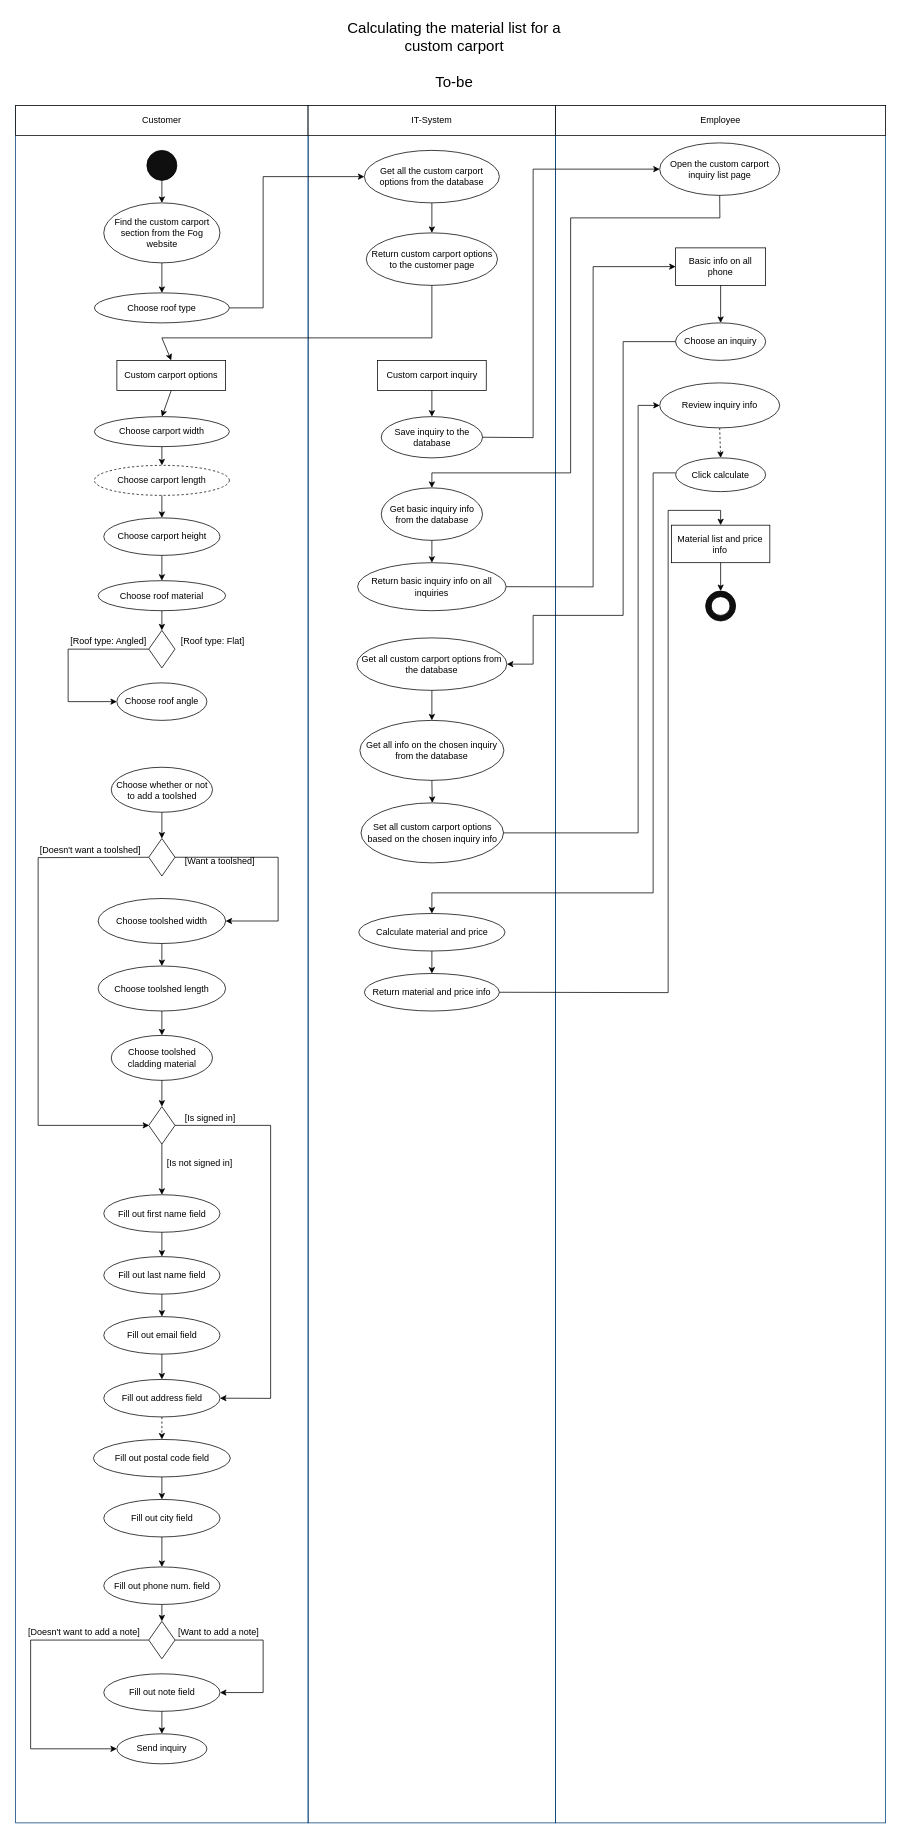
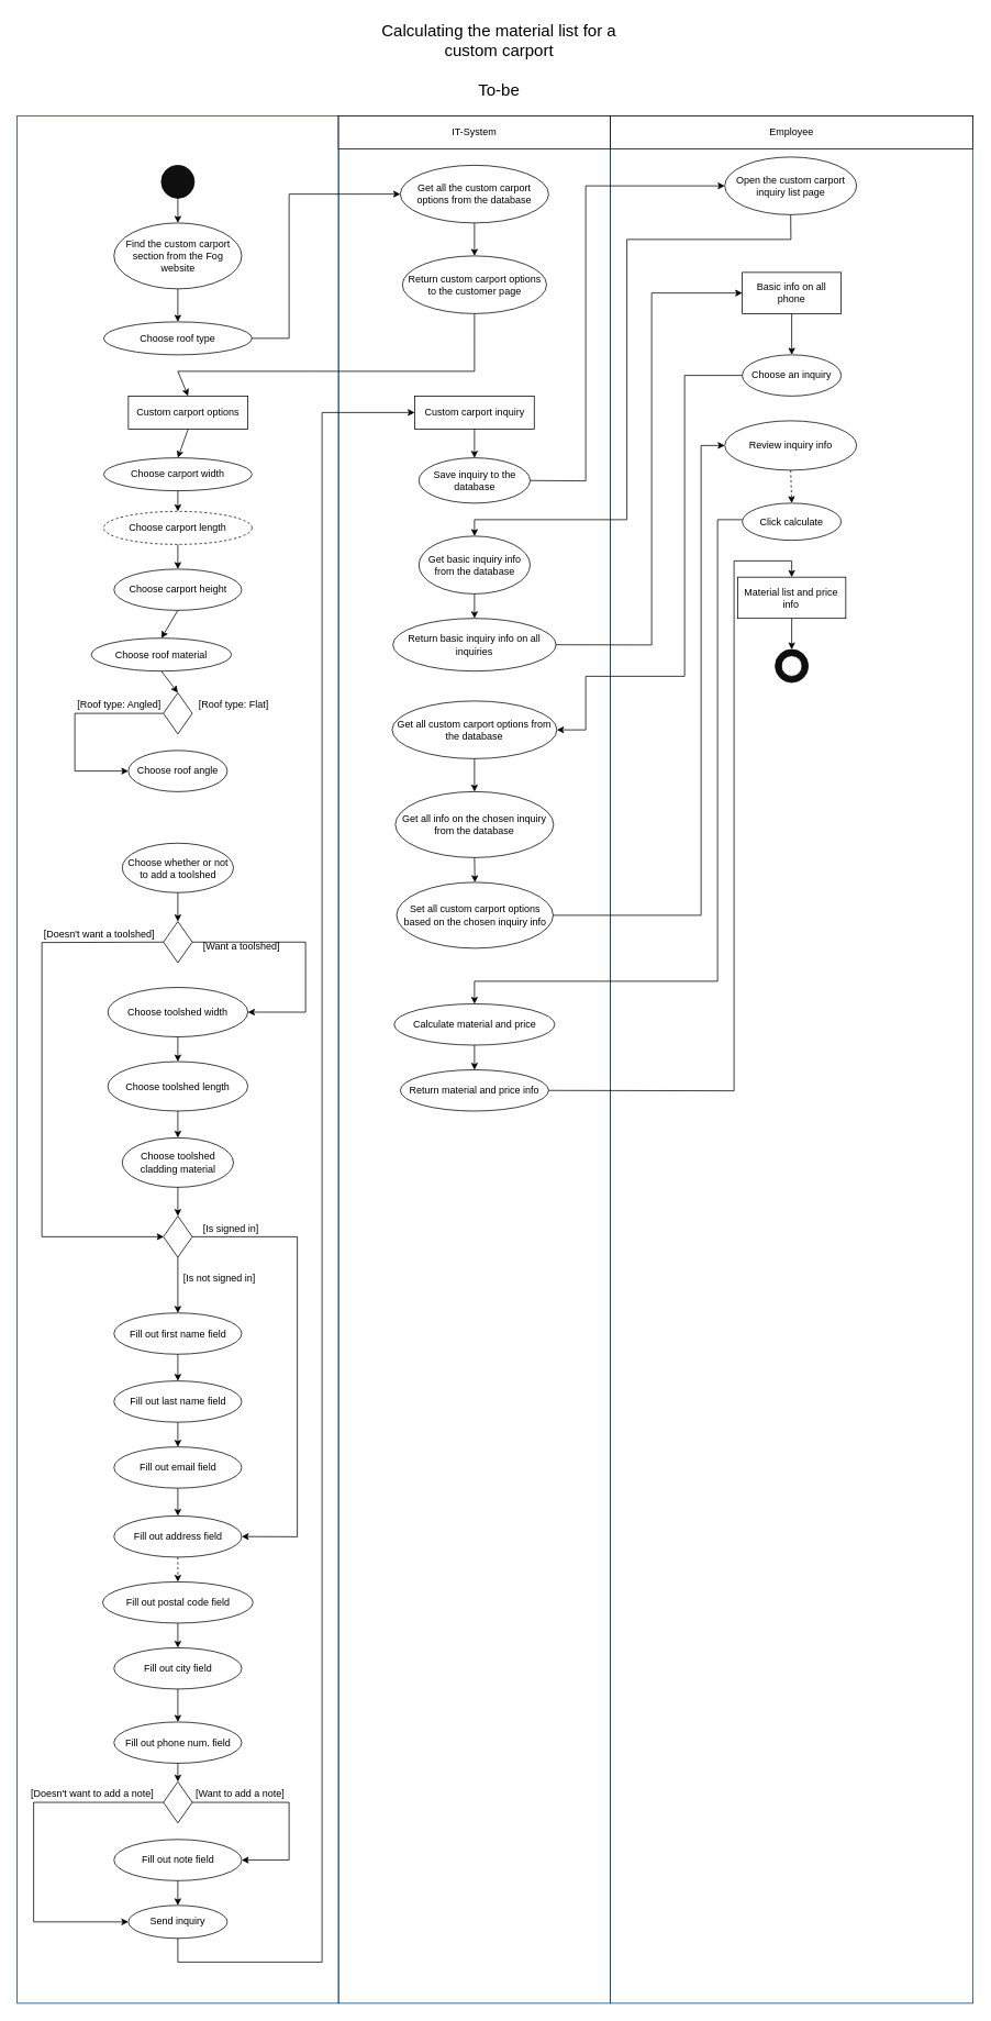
- <mxCell id="3" value="Customer" style="rounded=0;whiteSpace=wrap;html=1;fillColor=default;movable=0;resizable=0;rotatable=0;deletable=0;editable=0;connectable=0;" parent="1" vertex="1"><mxGeometry x="20" y="140" width="390" height="40" as="geometry" /></mxCell>
- <mxCell id="21" value="Choose roof material" style="ellipse;whiteSpace=wrap;html=1;fontSize=12;fillColor=#FFFFFF;" parent="1" vertex="1"><mxGeometry x="130" y="773.75" width="170" height="40" as="geometry" /></mxCell>
+ <mxCell id="21" value="Choose roof material" style="ellipse;whiteSpace=wrap;html=1;fontSize=12;fillColor=#FFFFFF;" parent="1" vertex="1"><mxGeometry x="110" y="773.75" width="170" height="40" as="geometry" /></mxCell>
+ <mxCell id="84" value="" style="endArrow=classic;html=1;rounded=0;exitX=0.5;exitY=1;exitDx=0;exitDy=0;entryX=0;entryY=0.5;entryDx=0;entryDy=0;" edge="1" parent="1" source="46" target="83"><mxGeometry width="50" height="50" relative="1" as="geometry"><mxPoint x="340" y="2350" as="sourcePoint" /><mxPoint x="390" y="2300" as="targetPoint" /><Array as="points"><mxPoint x="215" y="2380" /><mxPoint x="390" y="2380" /><mxPoint x="390" y="500" /></Array></mxGeometry></mxCell>
